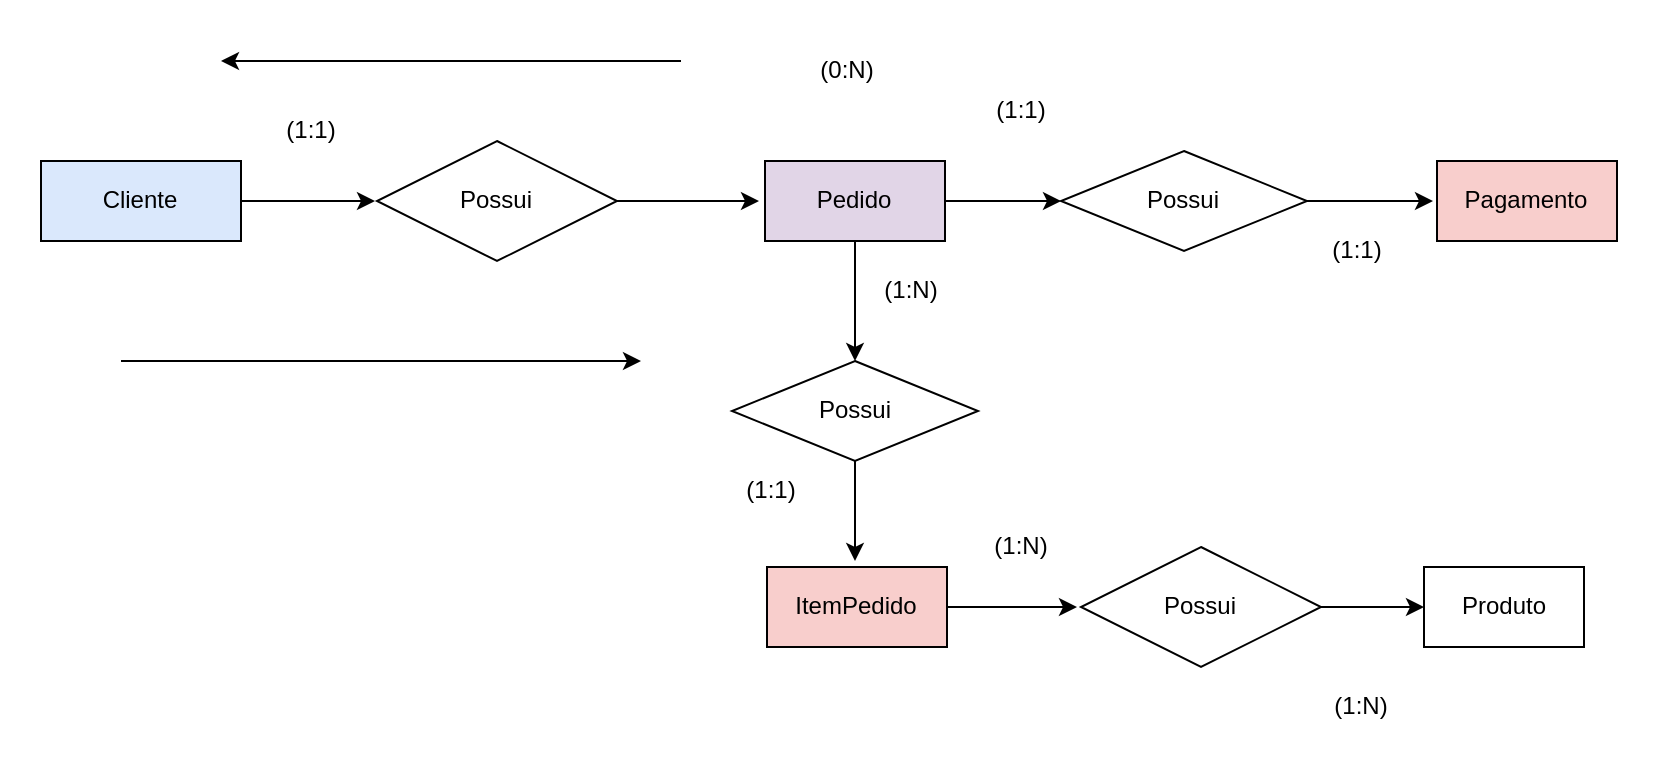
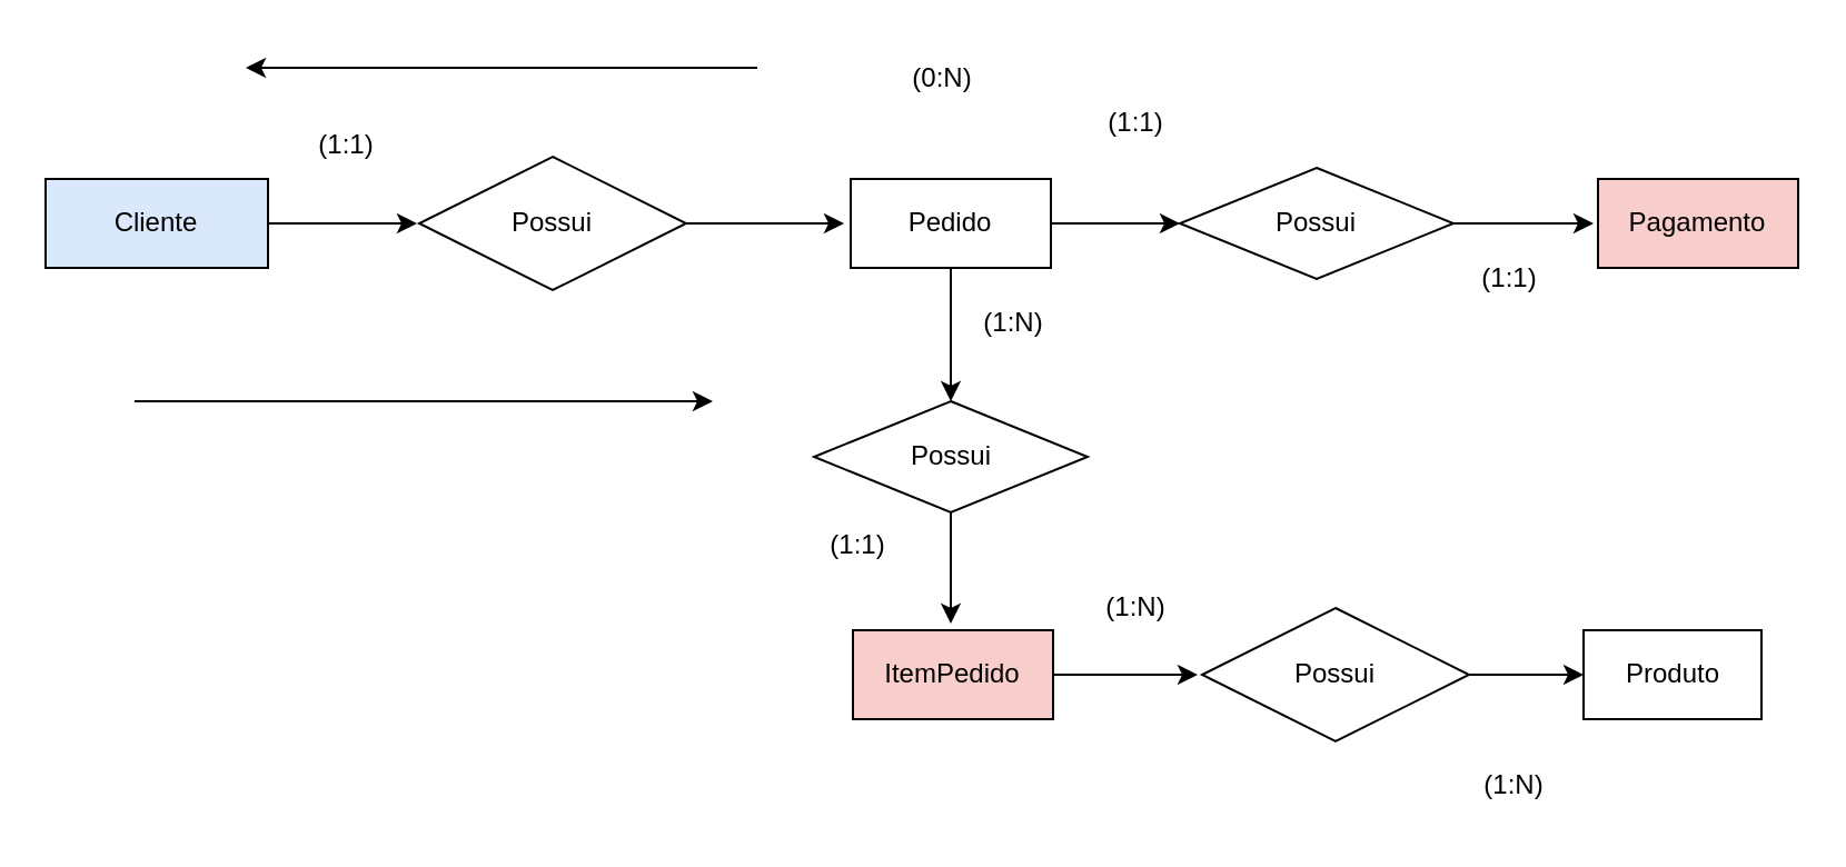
- <mxCell id="8" value="Pedido" style="whiteSpace=wrap;html=1;fillColor=#e1d5e7;" parent="1" vertex="1"><mxGeometry x="382" y="80" width="90" height="40" as="geometry" /></mxCell>
+ <mxCell id="8" value="Pedido" style="whiteSpace=wrap;html=1;" parent="1" vertex="1"><mxGeometry x="382" y="80" width="90" height="40" as="geometry" /></mxCell>
